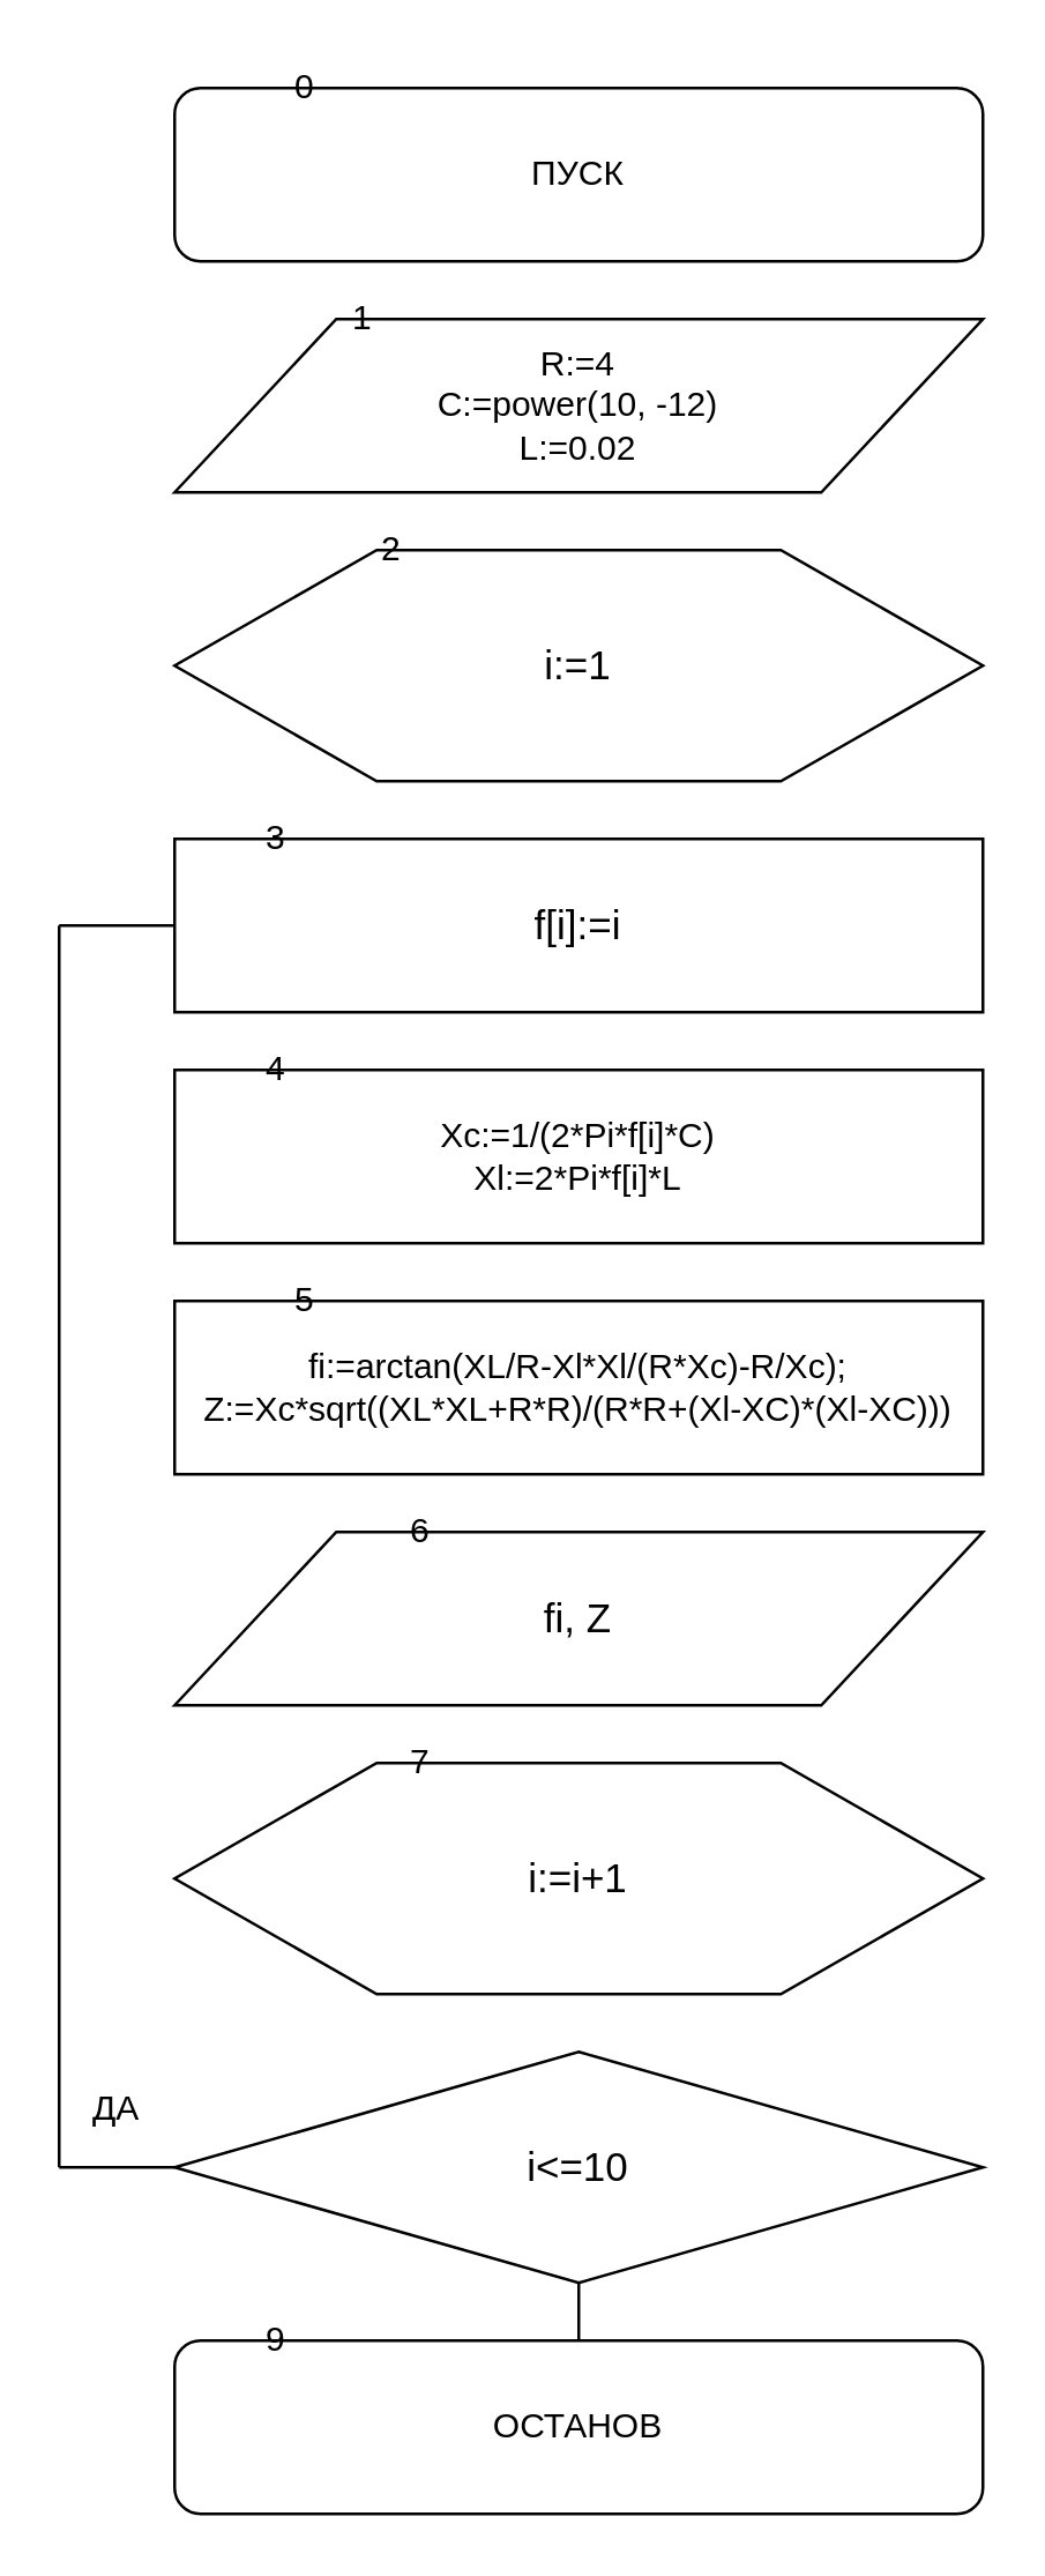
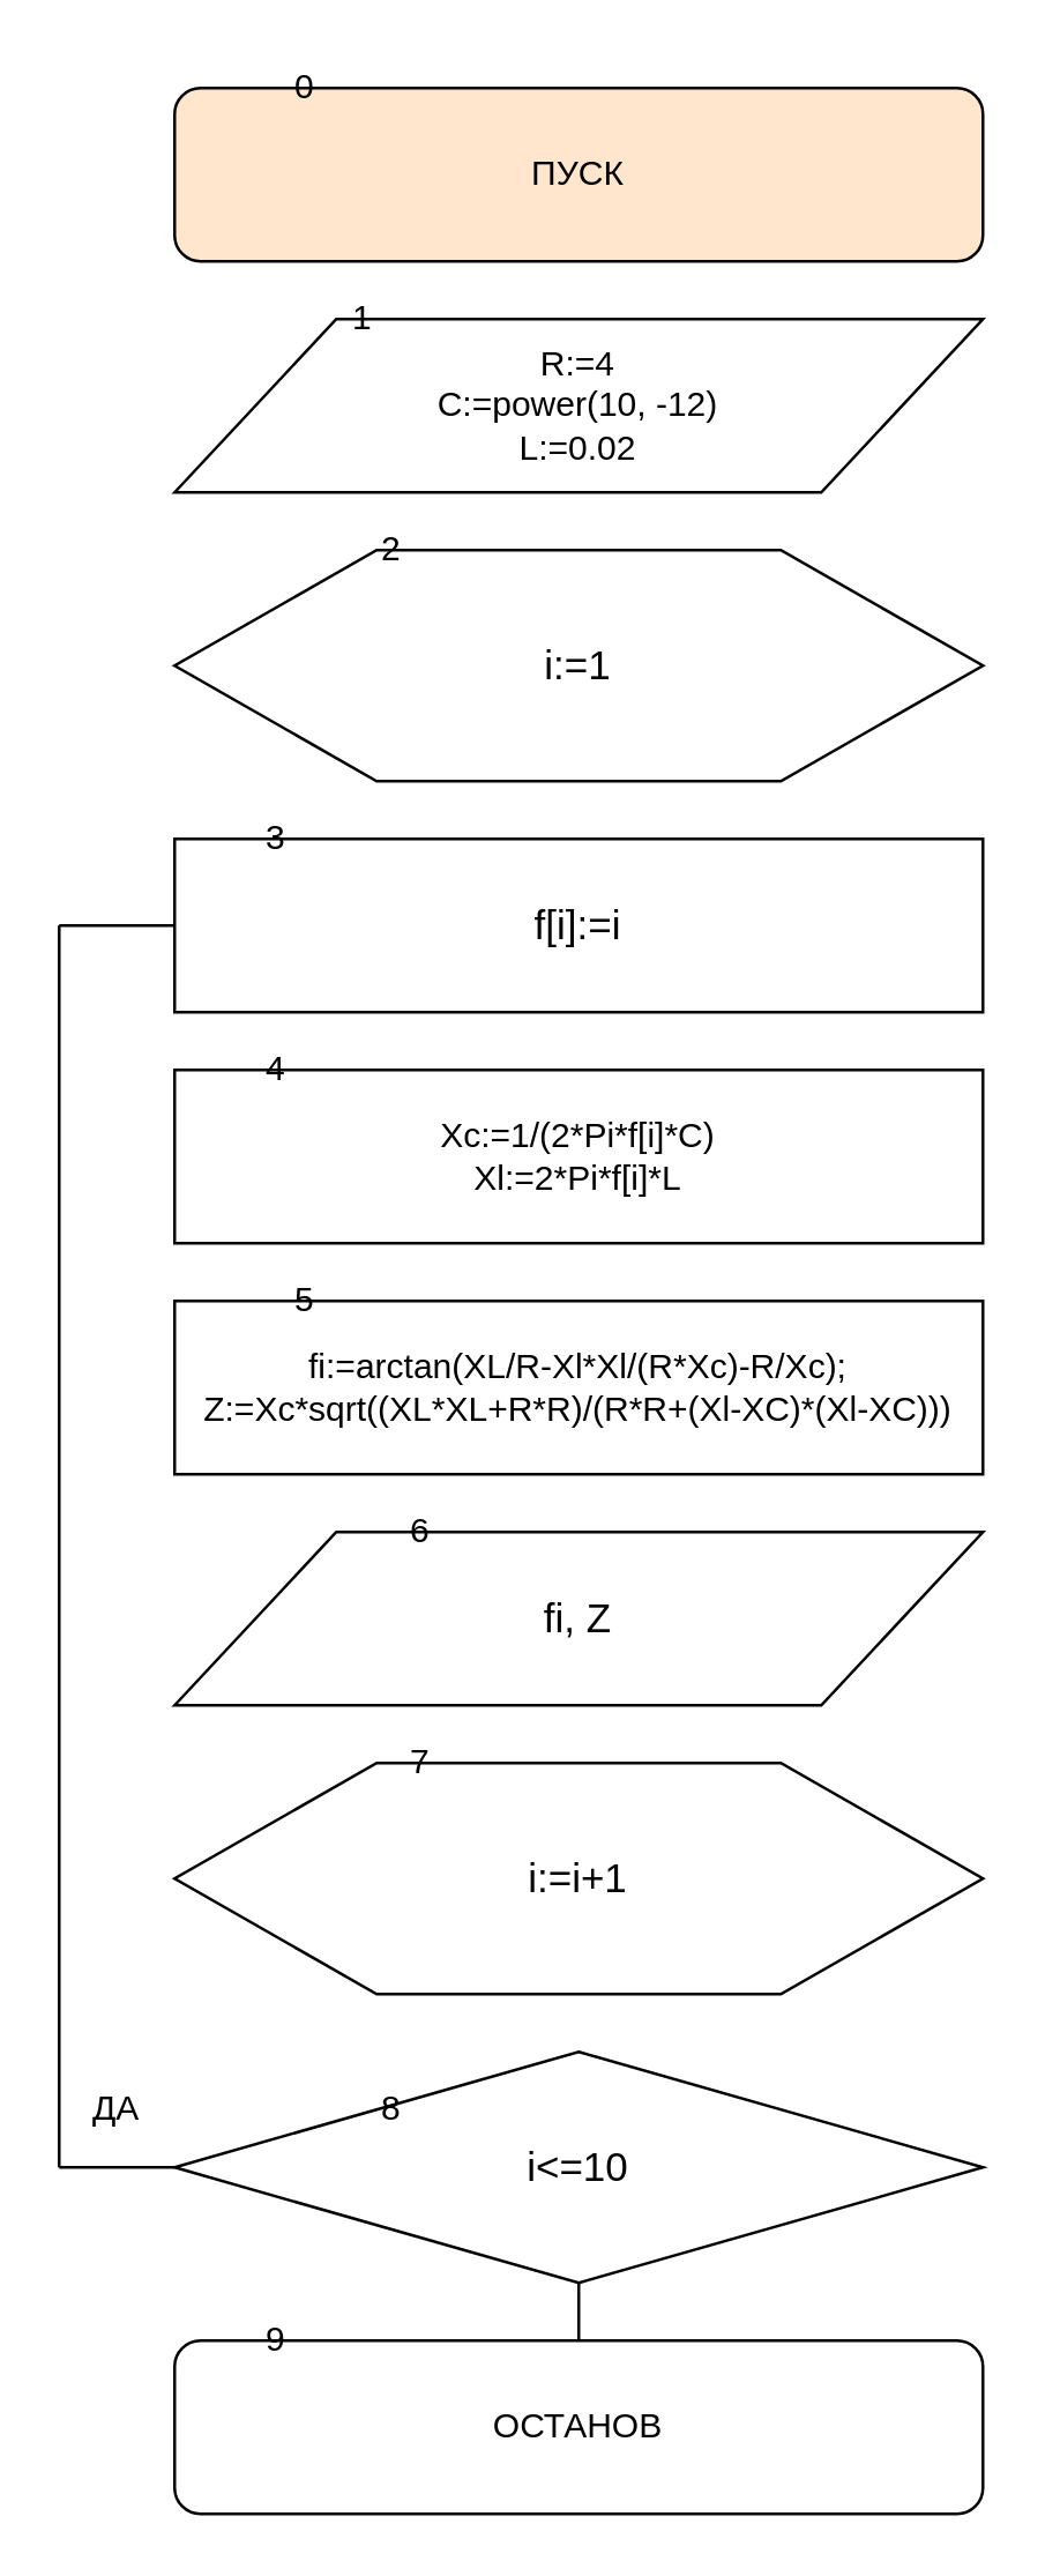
- <mxCell id="3" value="ПУСК" style="rounded=1;whiteSpace=wrap;html=1;" vertex="1" parent="1"><mxGeometry x="60" y="30" width="280" height="60" as="geometry" /></mxCell>
+ <mxCell id="3" value="ПУСК" style="rounded=1;whiteSpace=wrap;html=1;fillColor=#ffe6cc;" vertex="1" parent="1"><mxGeometry x="60" y="30" width="280" height="60" as="geometry" /></mxCell>
+ <mxCell id="21" value="8" style="text;html=1;resizable=0;points=[];autosize=1;align=left;verticalAlign=top;spacingTop=-4;" vertex="1" parent="1"><mxGeometry x="130" y="720" width="20" height="20" as="geometry" /></mxCell>
